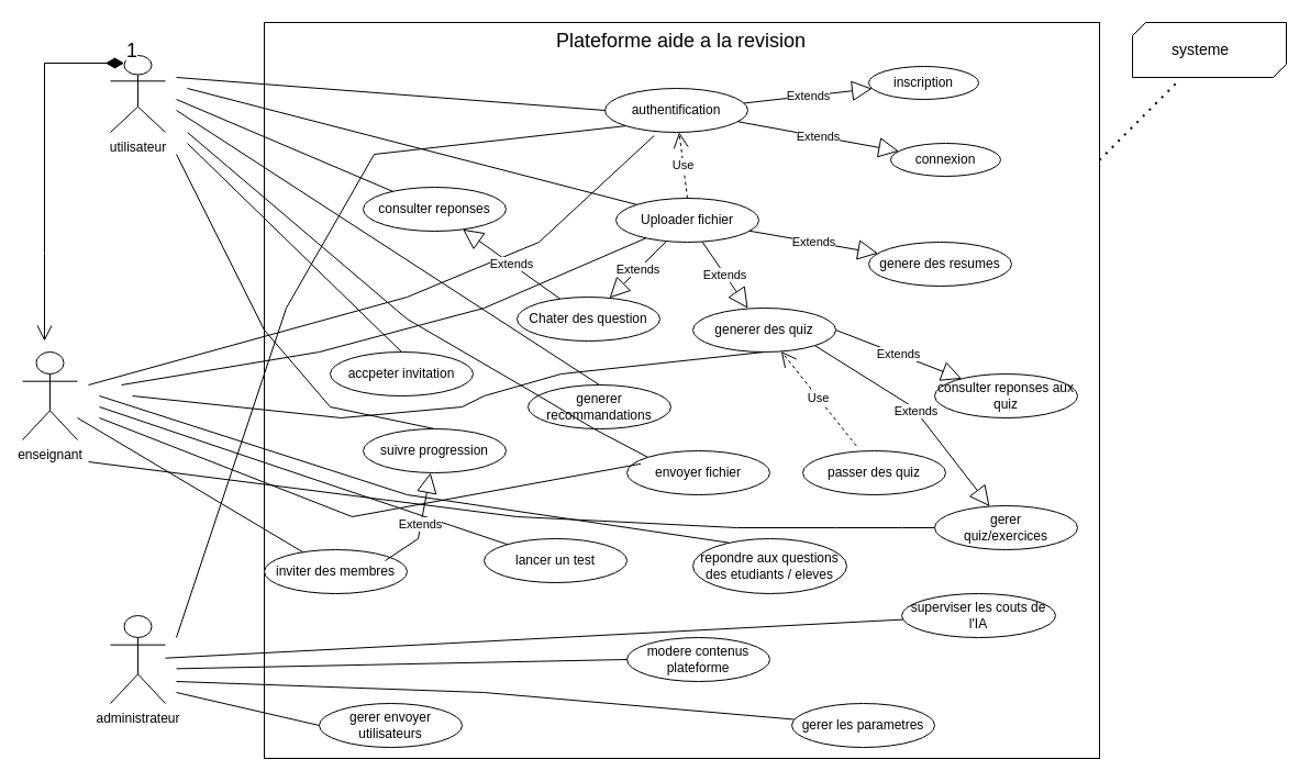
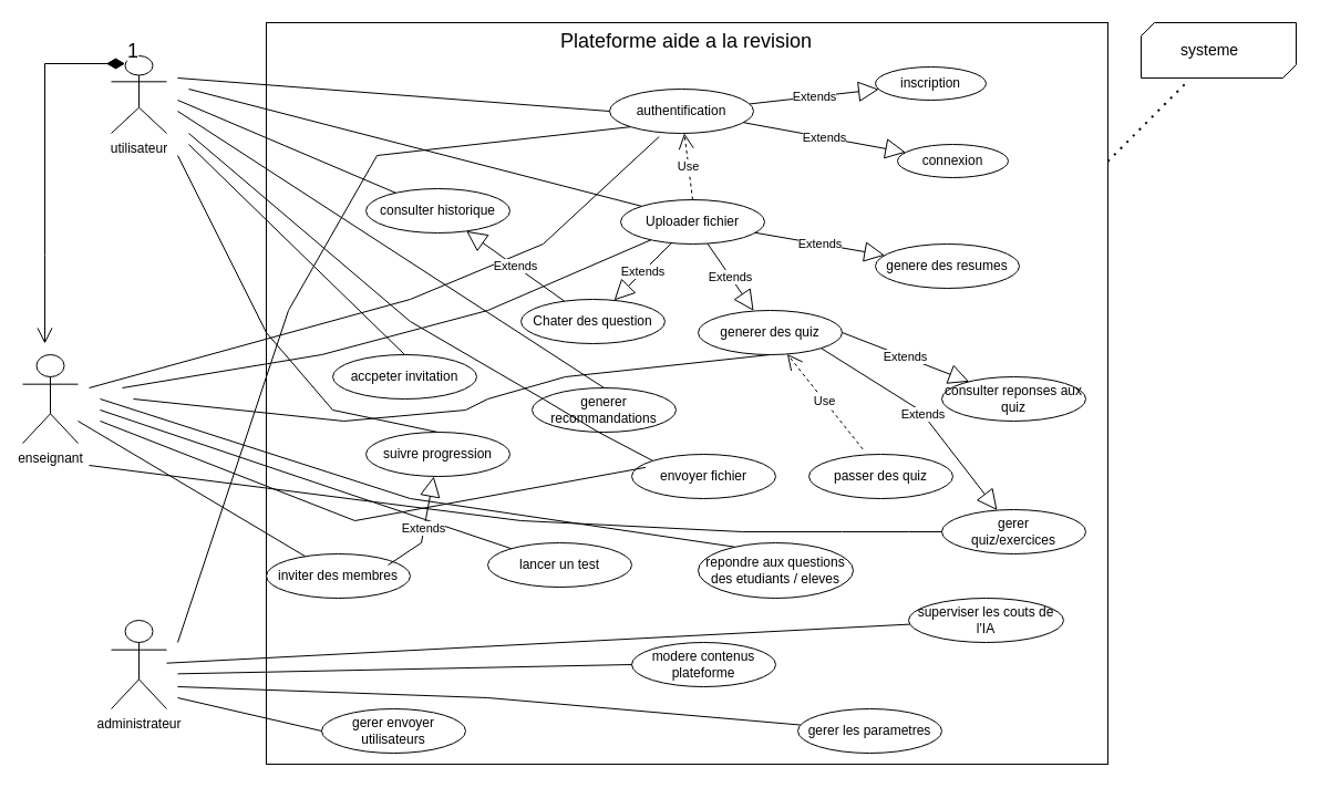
- <mxCell id="16" value="consulter reponses" style="ellipse;whiteSpace=wrap;html=1;" vertex="1" parent="1"><mxGeometry x="330" y="170" width="130" height="40" as="geometry" /></mxCell>
+ <mxCell id="16" value="consulter historique" style="ellipse;whiteSpace=wrap;html=1;" vertex="1" parent="1"><mxGeometry x="330" y="170" width="130" height="40" as="geometry" /></mxCell>
